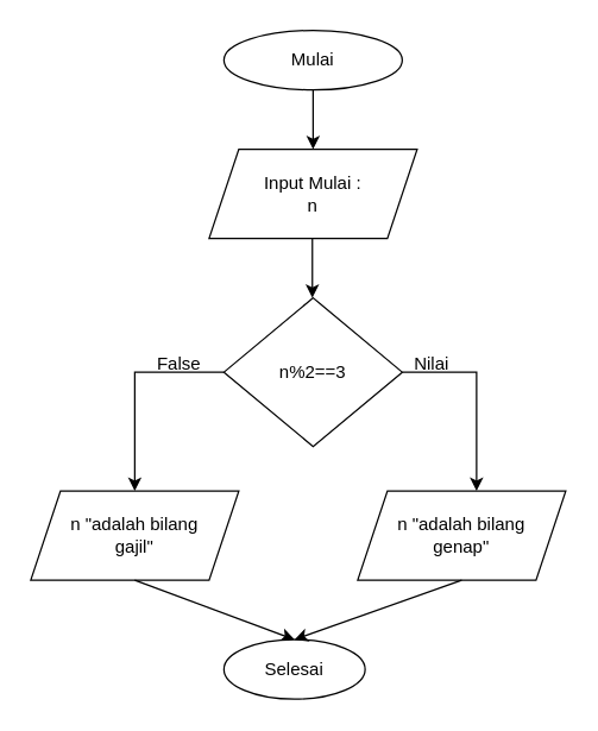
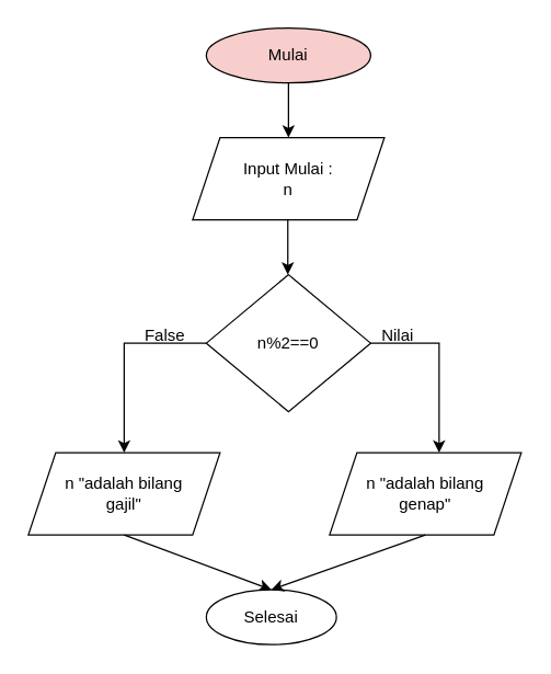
- <mxCell id="2" value="Mulai" style="ellipse;whiteSpace=wrap;html=1;" vertex="1" parent="1"><mxGeometry x="150" y="20" width="120" height="40" as="geometry" /></mxCell>
+ <mxCell id="2" value="Mulai" style="ellipse;whiteSpace=wrap;html=1;fillColor=#f8cecc;" vertex="1" parent="1"><mxGeometry x="150" y="20" width="120" height="40" as="geometry" /></mxCell>
- <mxCell id="6" value="n%2==3" style="rhombus;whiteSpace=wrap;html=1;" vertex="1" parent="1"><mxGeometry x="150" y="200" width="120" height="100" as="geometry" /></mxCell>
+ <mxCell id="6" value="n%2==0" style="rhombus;whiteSpace=wrap;html=1;" vertex="1" parent="1"><mxGeometry x="150" y="200" width="120" height="100" as="geometry" /></mxCell>
